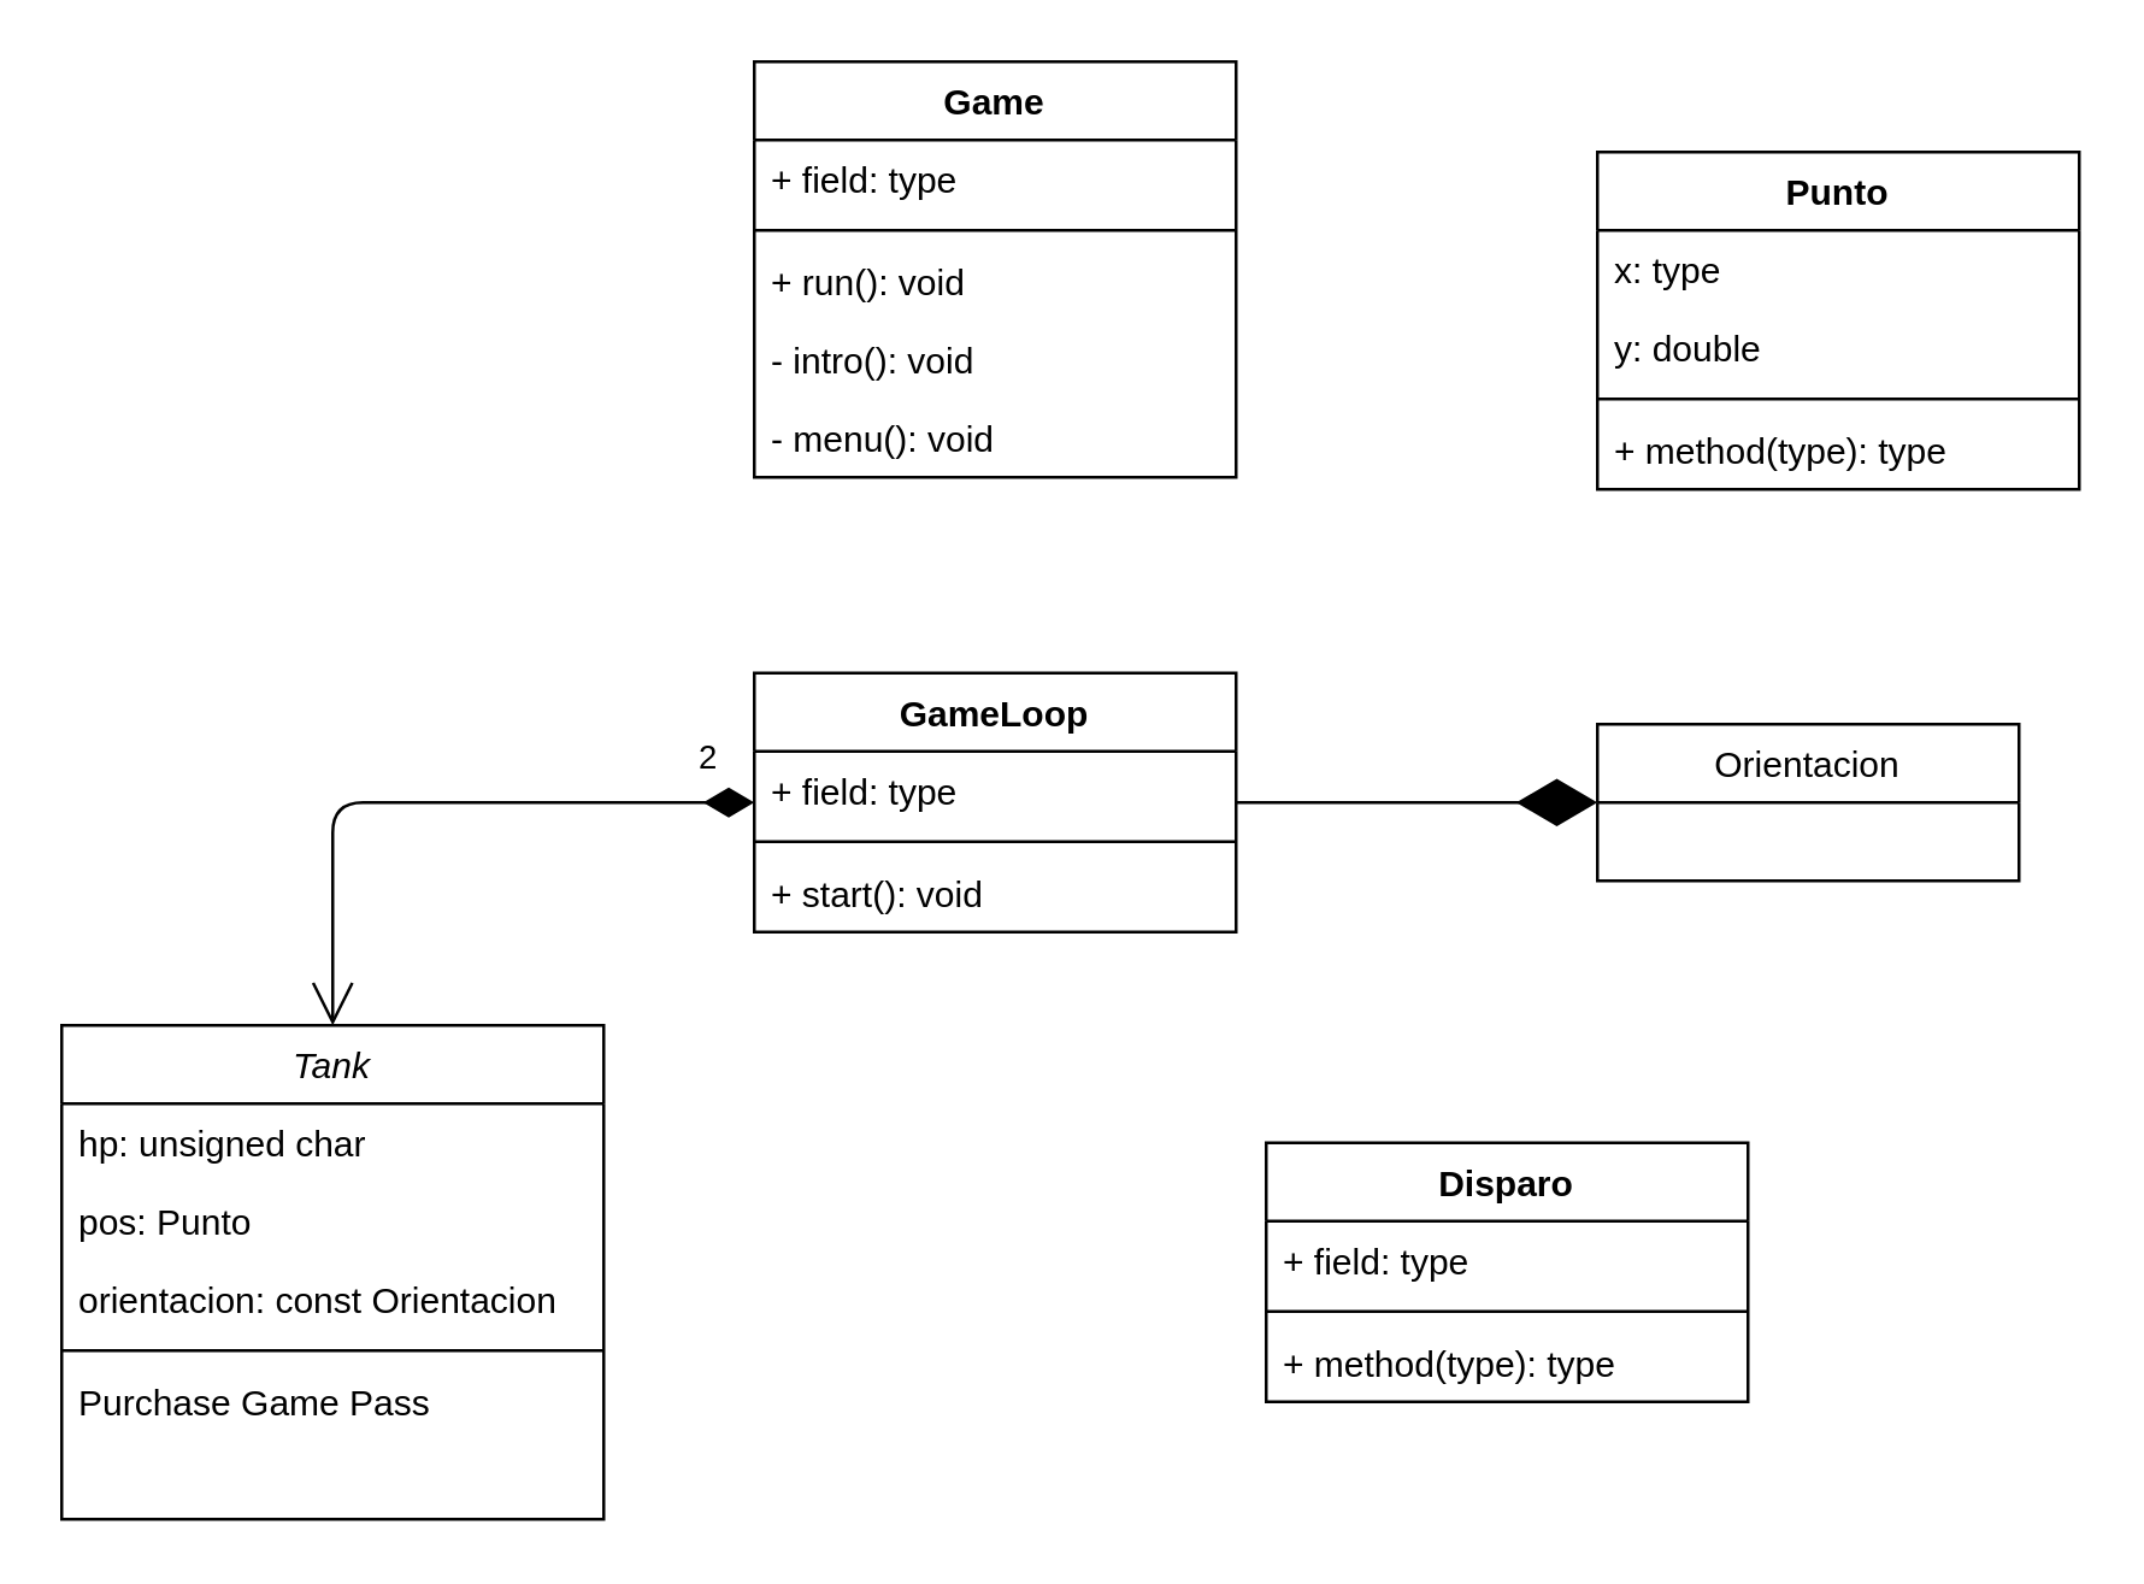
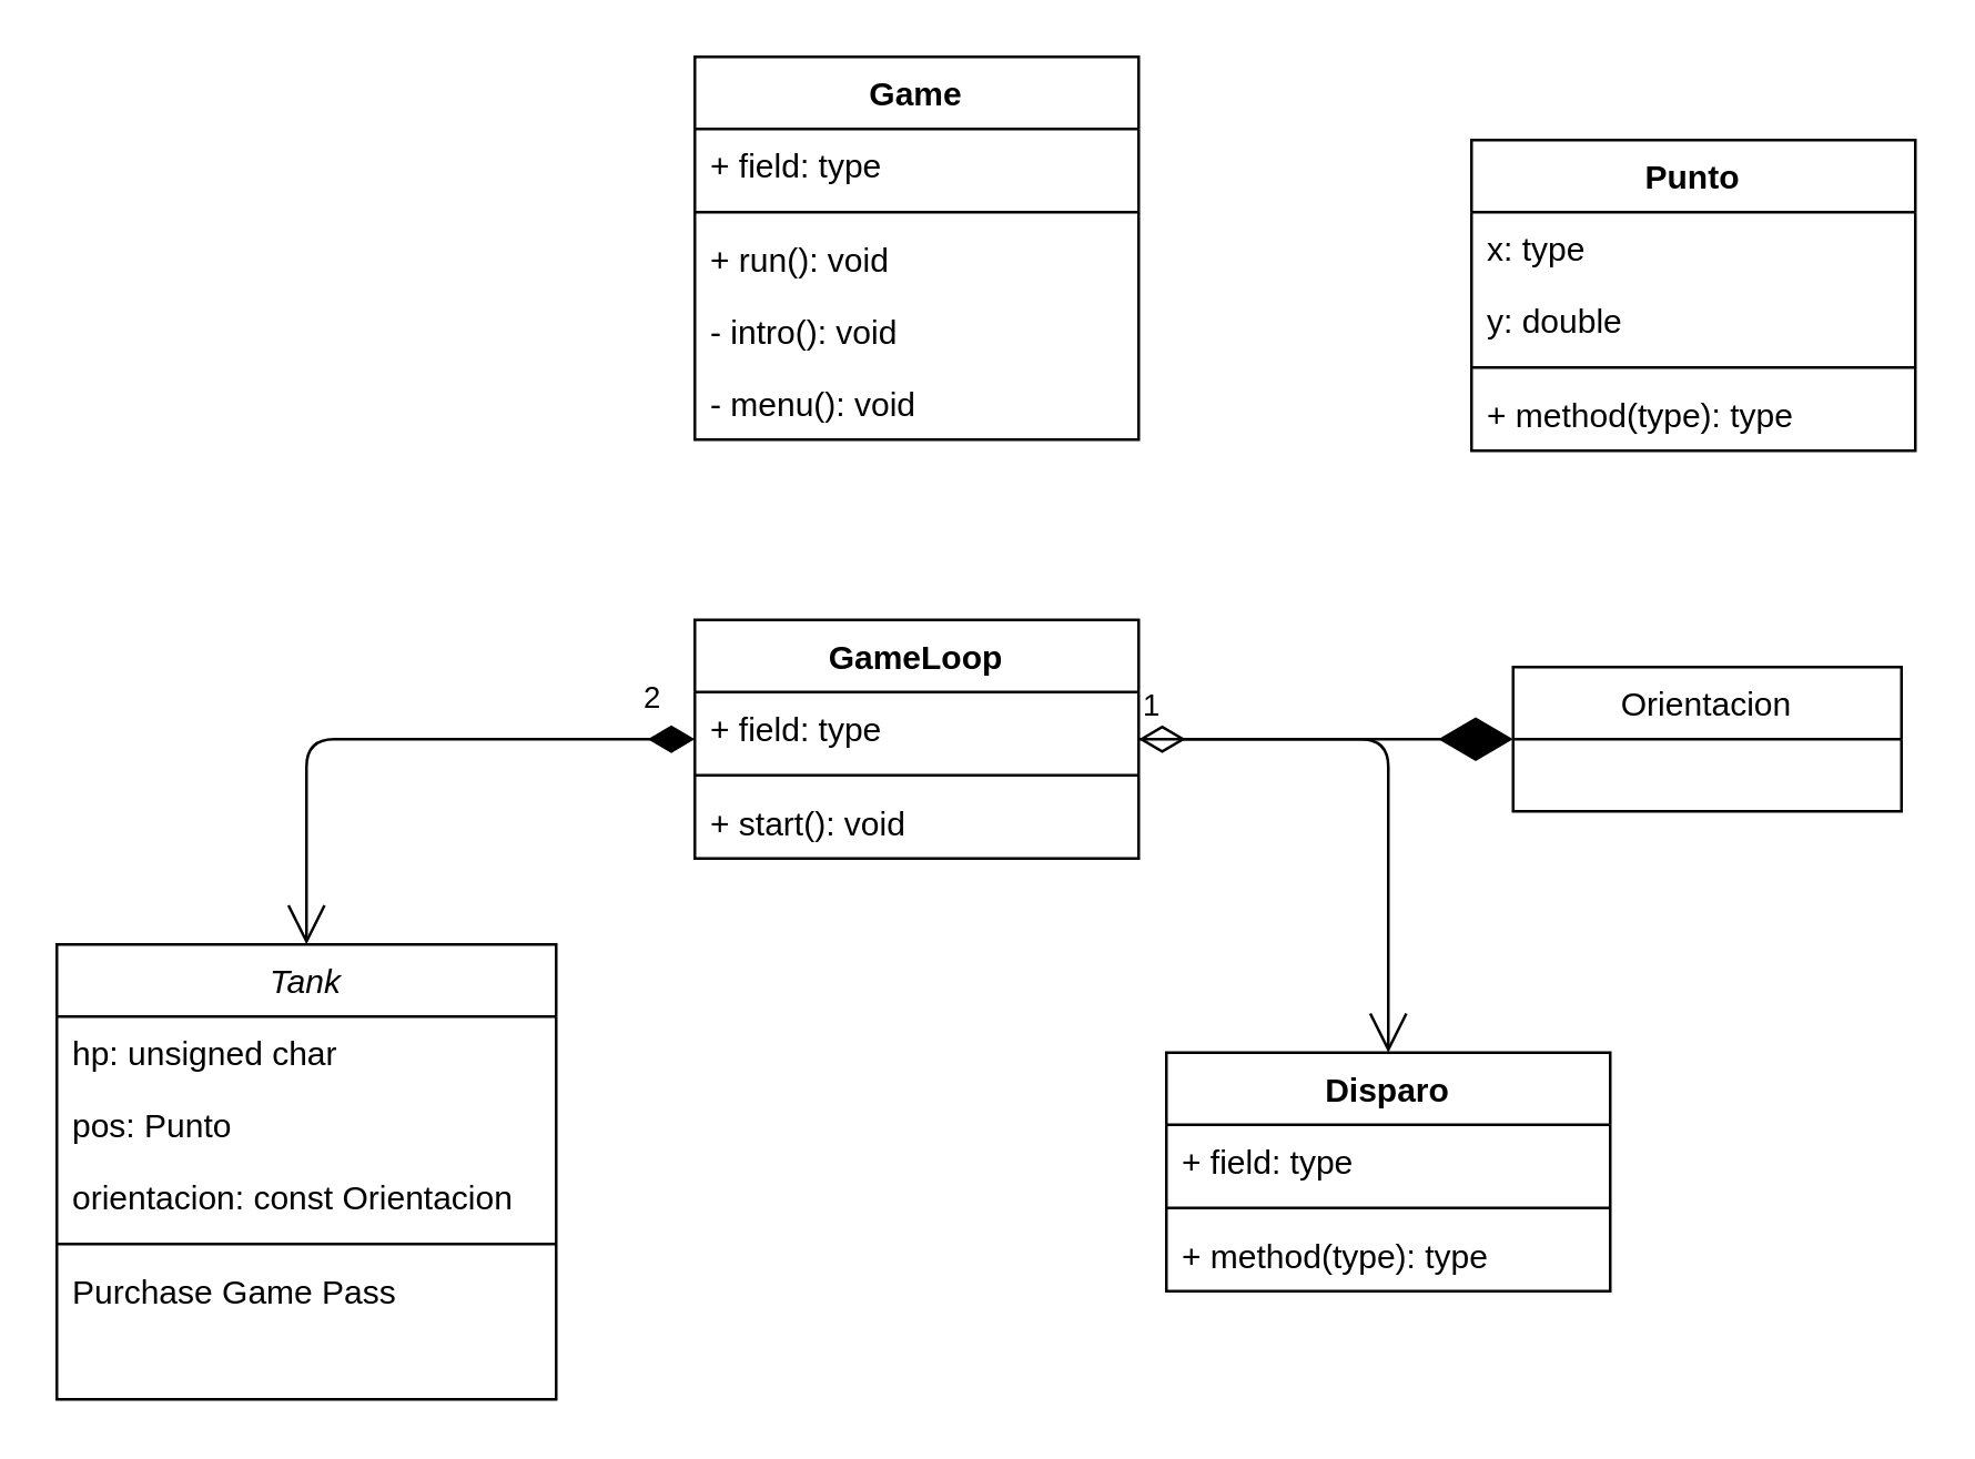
- <mxCell id="2" value="Orientacion" style="swimlane;fontStyle=0;childLayout=stackLayout;horizontal=1;startSize=26;fillColor=none;horizontalStack=0;resizeParent=1;resizeParentMax=0;resizeLast=0;collapsible=1;marginBottom=0;" vertex="1" parent="1"><mxGeometry x="530" y="240" width="140" height="52" as="geometry" /></mxCell>
+ <mxCell id="2" value="Orientacion" style="swimlane;fontStyle=0;childLayout=stackLayout;horizontal=1;startSize=26;fillColor=none;horizontalStack=0;resizeParent=1;resizeParentMax=0;resizeLast=0;collapsible=1;marginBottom=0;" vertex="1" parent="1"><mxGeometry x="545" y="240" width="140" height="52" as="geometry" /></mxCell>
+ <mxCell id="26" value="1" style="endArrow=open;html=1;endSize=12;startArrow=diamondThin;startSize=14;startFill=0;edgeStyle=orthogonalEdgeStyle;align=left;verticalAlign=bottom;" edge="1" parent="1" source="15" target="27"><mxGeometry x="-1" y="3" relative="1" as="geometry"><mxPoint x="350" y="330" as="sourcePoint" /><mxPoint x="510" y="330" as="targetPoint" /></mxGeometry></mxCell>
